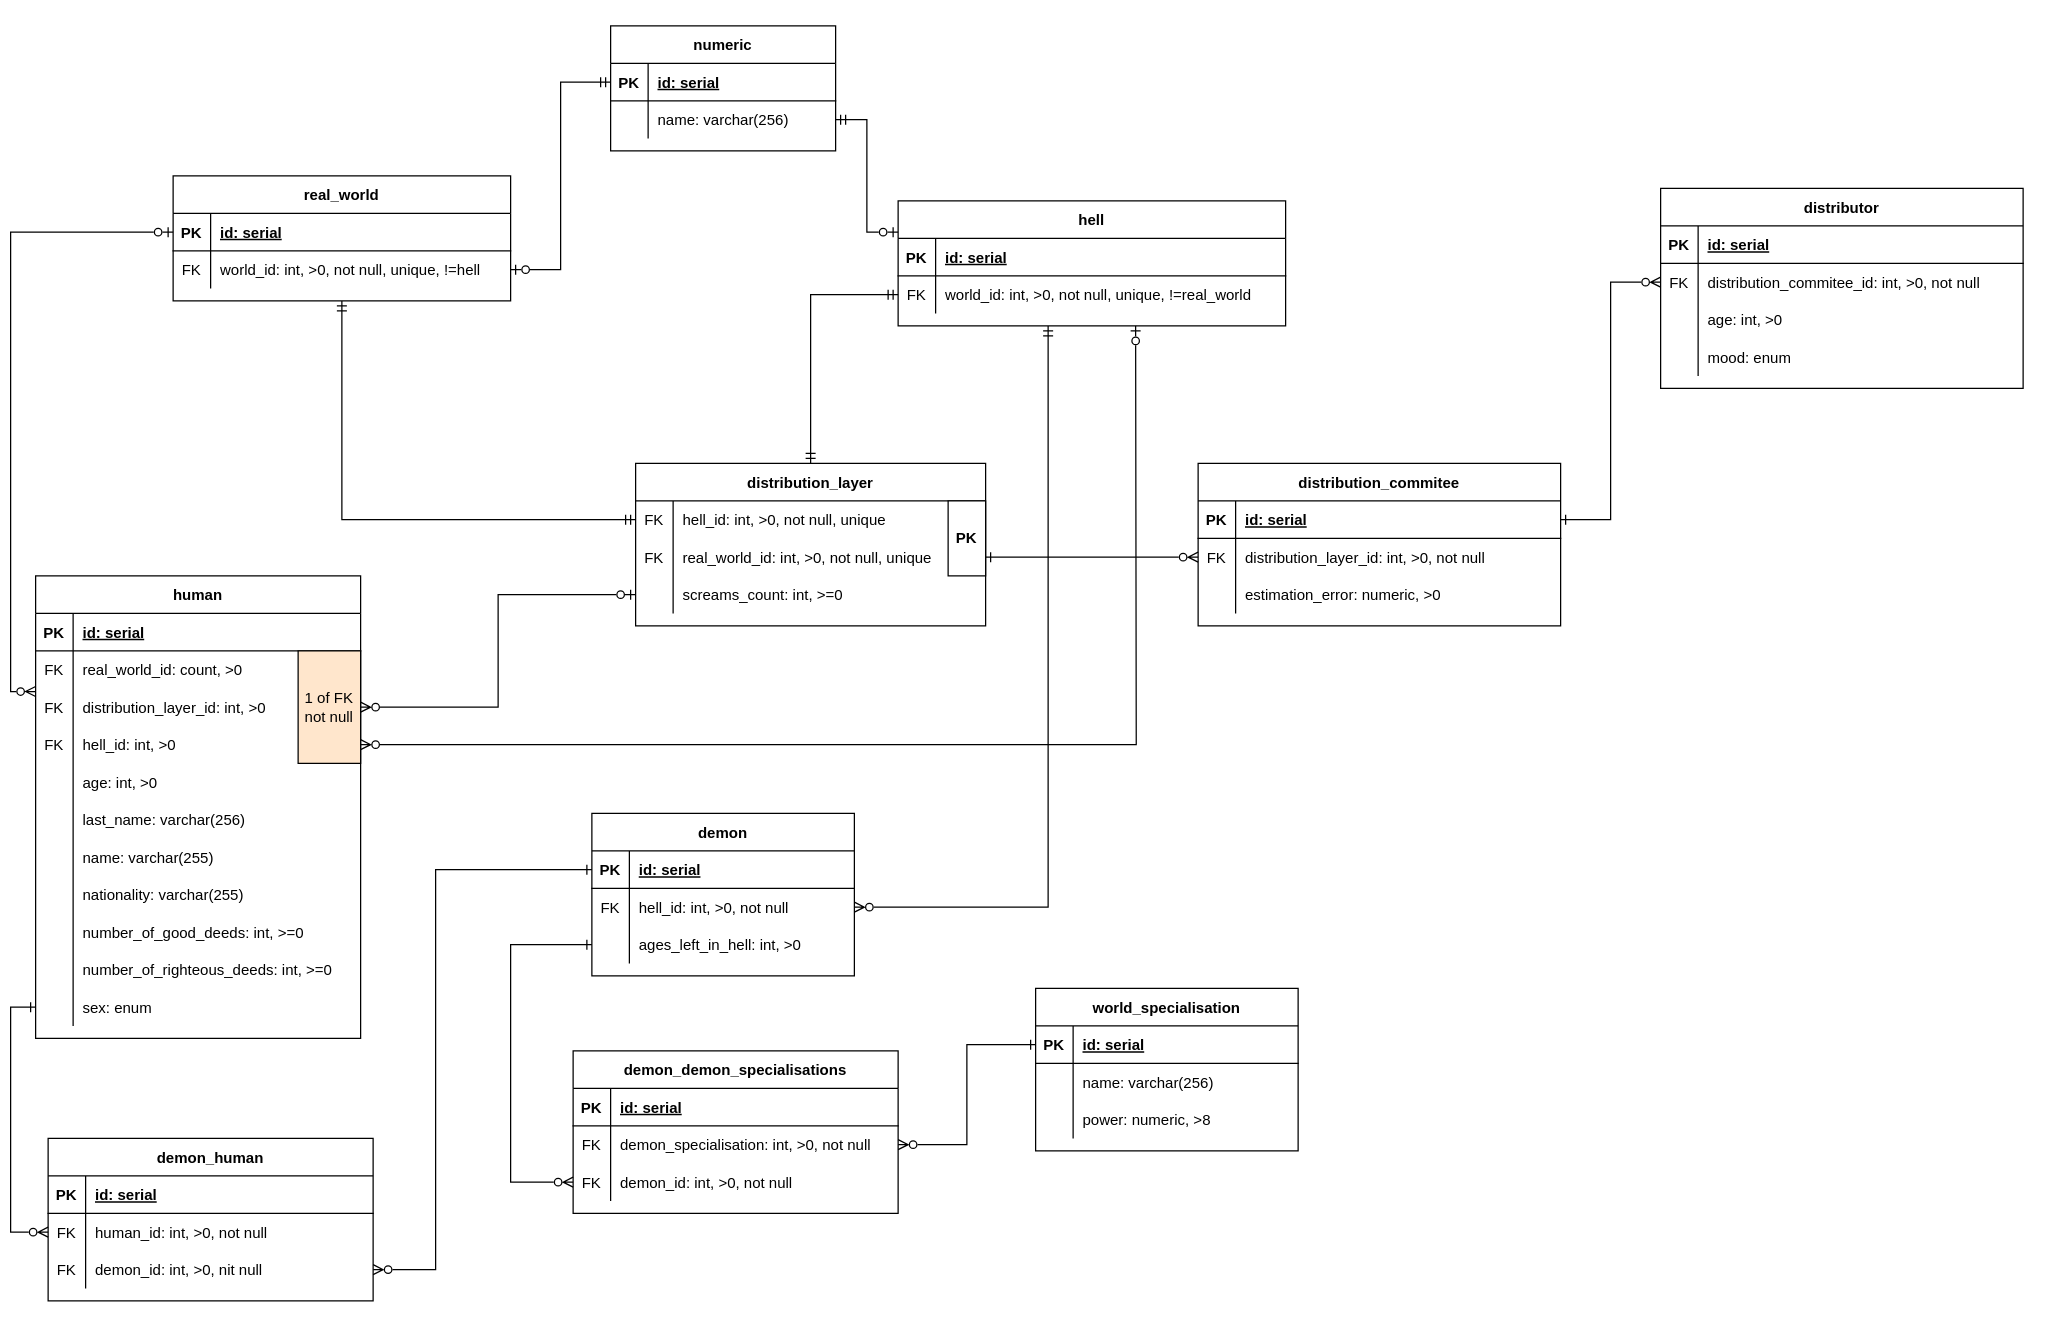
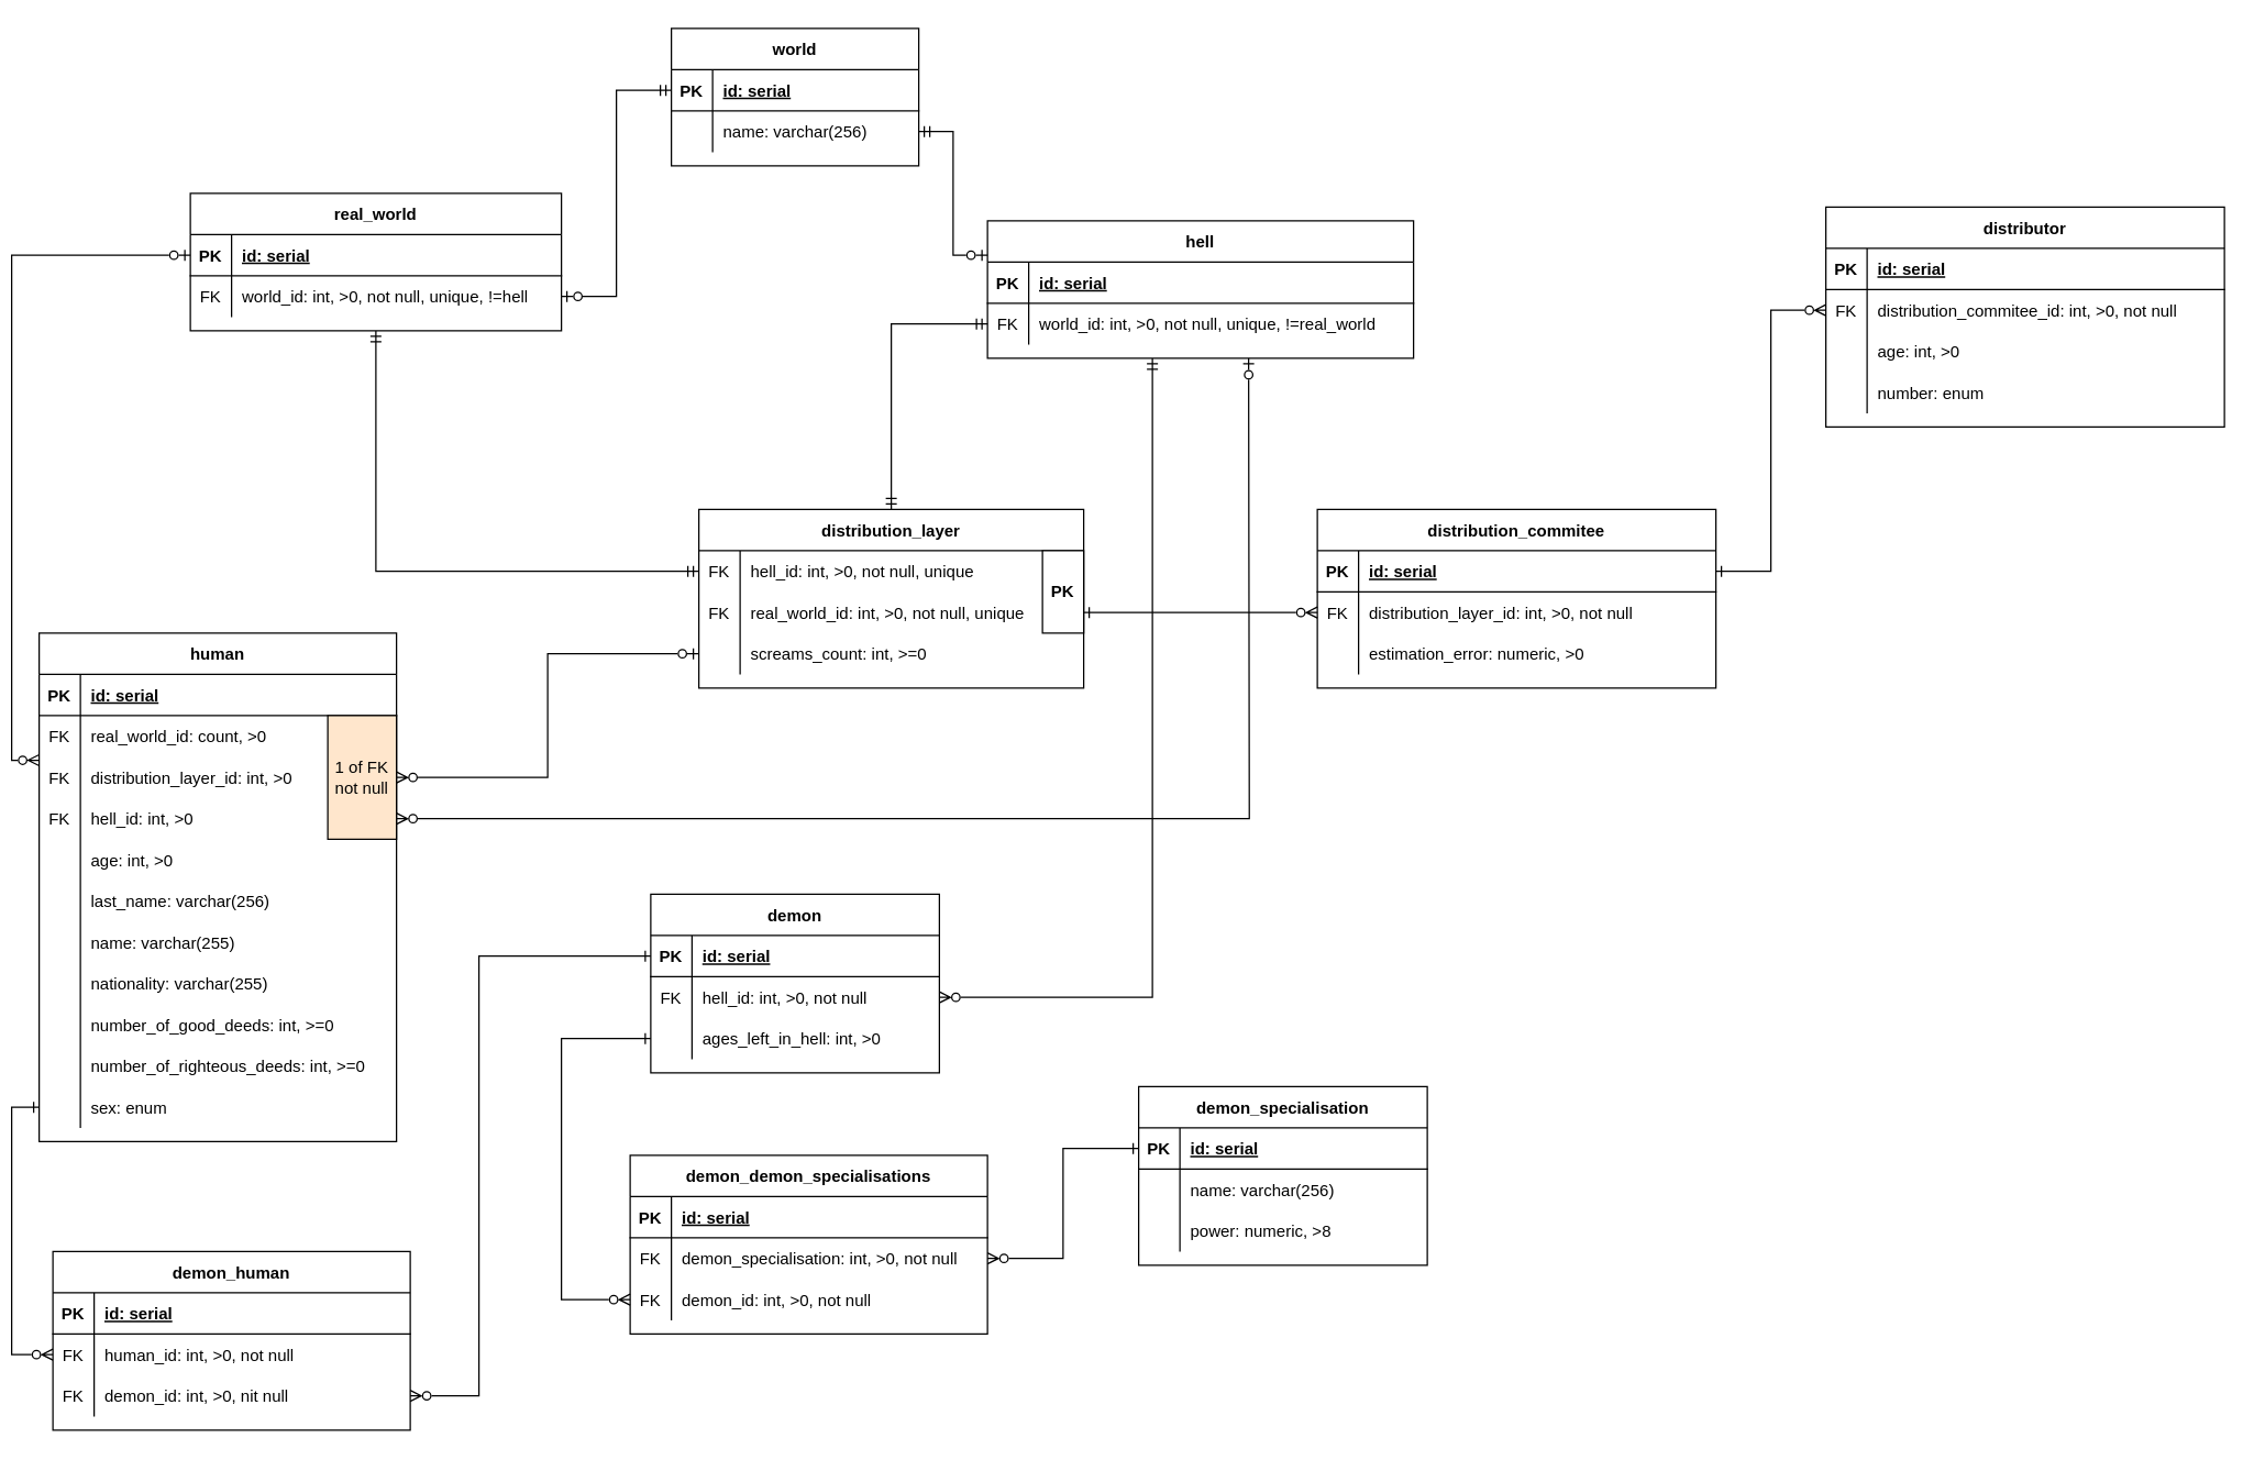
- <mxCell id="57" value="numeric" style="shape=table;startSize=30;container=1;collapsible=1;childLayout=tableLayout;fixedRows=1;rowLines=0;fontStyle=1;align=center;resizeLast=1;" parent="1" vertex="1"><mxGeometry x="480" y="20" width="180" height="100" as="geometry" /></mxCell>
+ <mxCell id="57" value="world" style="shape=table;startSize=30;container=1;collapsible=1;childLayout=tableLayout;fixedRows=1;rowLines=0;fontStyle=1;align=center;resizeLast=1;" parent="1" vertex="1"><mxGeometry x="480" y="20" width="180" height="100" as="geometry" /></mxCell>
- <mxCell id="21" value="mood: enum" style="shape=partialRectangle;connectable=0;fillColor=none;top=0;left=0;bottom=0;right=0;align=left;spacingLeft=6;overflow=hidden;" parent="19" vertex="1"><mxGeometry x="30" width="260" height="30" as="geometry"><mxRectangle width="260" height="30" as="alternateBounds" /></mxGeometry></mxCell>
+ <mxCell id="21" value="number: enum" style="shape=partialRectangle;connectable=0;fillColor=none;top=0;left=0;bottom=0;right=0;align=left;spacingLeft=6;overflow=hidden;" parent="19" vertex="1"><mxGeometry x="30" width="260" height="30" as="geometry"><mxRectangle width="260" height="30" as="alternateBounds" /></mxGeometry></mxCell>
- <mxCell id="101" value="world_specialisation" style="shape=table;startSize=30;container=1;collapsible=1;childLayout=tableLayout;fixedRows=1;rowLines=0;fontStyle=1;align=center;resizeLast=1;" vertex="1" parent="1"><mxGeometry x="820" y="790" width="210" height="130" as="geometry" /></mxCell>
+ <mxCell id="101" value="demon_specialisation" style="shape=table;startSize=30;container=1;collapsible=1;childLayout=tableLayout;fixedRows=1;rowLines=0;fontStyle=1;align=center;resizeLast=1;" vertex="1" parent="1"><mxGeometry x="820" y="790" width="210" height="130" as="geometry" /></mxCell>
